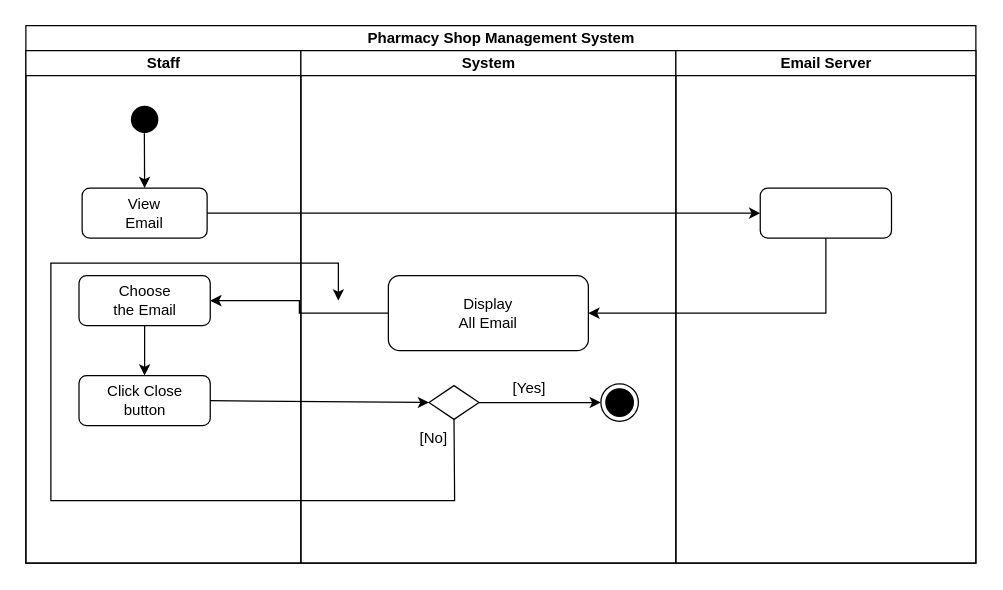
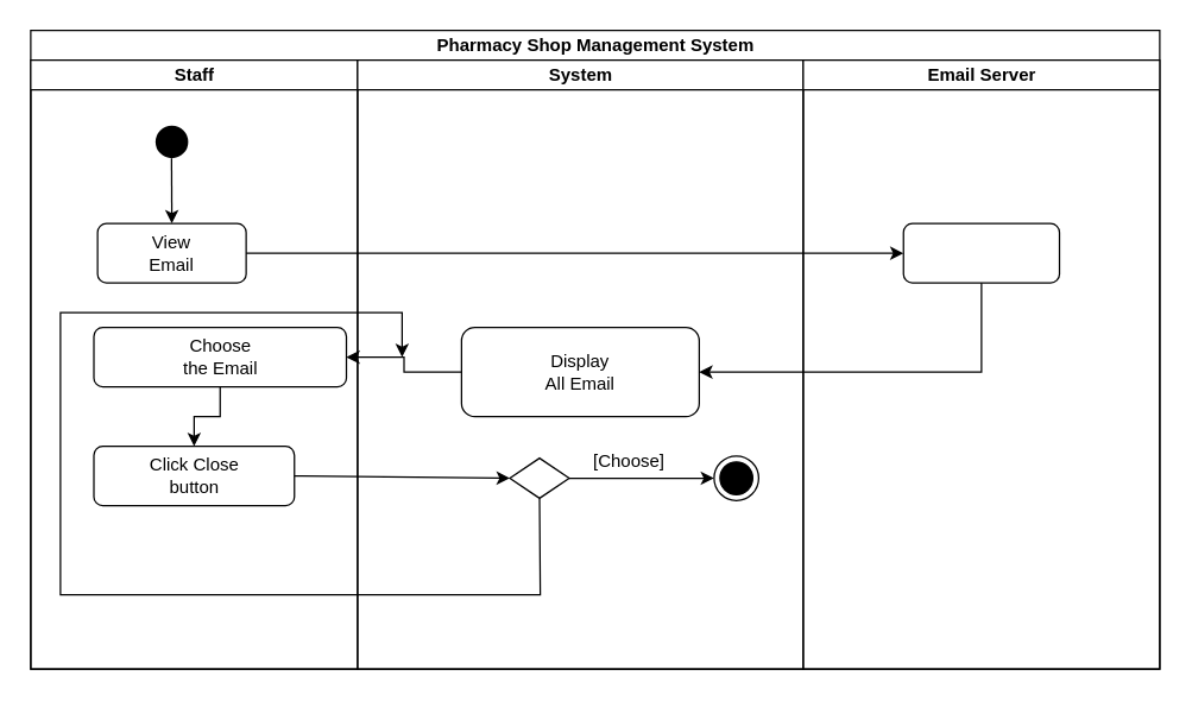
- <mxCell id="8" value="Choose&lt;br&gt;the Email" style="rounded=1;whiteSpace=wrap;html=1;" parent="3" vertex="1"><mxGeometry x="42.5" y="180" width="105" height="40" as="geometry" /></mxCell>
+ <mxCell id="8" value="Choose&lt;br&gt;the Email" style="rounded=1;whiteSpace=wrap;html=1;" parent="3" vertex="1"><mxGeometry x="42.5" y="180" width="170" height="40" as="geometry" /></mxCell>
- <mxCell id="11" value="[Yes]" style="text;html=1;strokeColor=none;fillColor=none;align=center;verticalAlign=middle;whiteSpace=wrap;rounded=0;" parent="10" vertex="1"><mxGeometry x="145" y="255" width="76" height="30" as="geometry" /></mxCell>
+ <mxCell id="11" value="[Choose]" style="text;html=1;strokeColor=none;fillColor=none;align=center;verticalAlign=middle;whiteSpace=wrap;rounded=0;" parent="10" vertex="1"><mxGeometry x="145" y="255" width="76" height="30" as="geometry" /></mxCell>
- <mxCell id="9" value="Click Close &lt;br&gt;button" style="rounded=1;whiteSpace=wrap;html=1;" vertex="1" parent="3"><mxGeometry x="42.5" y="260" width="105" height="40" as="geometry" /></mxCell>
+ <mxCell id="9" value="Click Close &lt;br&gt;button" style="rounded=1;whiteSpace=wrap;html=1;" vertex="1" parent="3"><mxGeometry x="42.5" y="260" width="135" height="40" as="geometry" /></mxCell>
- <mxCell id="13" value="[No]" style="text;html=1;strokeColor=none;fillColor=none;align=center;verticalAlign=middle;whiteSpace=wrap;rounded=0;" parent="10" vertex="1"><mxGeometry x="69.5" y="295" width="73" height="30" as="geometry" /></mxCell>
